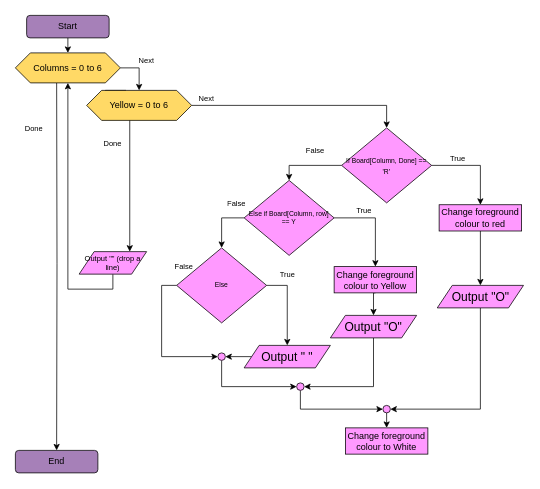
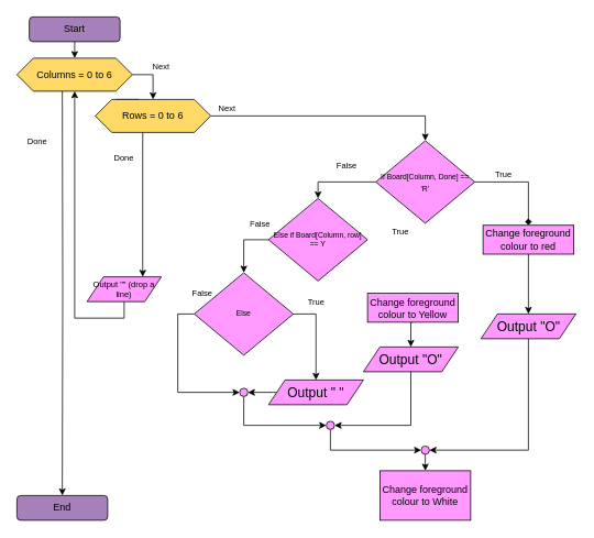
- <mxCell id="9" value="Yellow = 0 to 6" style="shape=hexagon;perimeter=hexagonPerimeter2;whiteSpace=wrap;html=1;fixedSize=1;fillColor=#FFD966;" parent="1" vertex="1"><mxGeometry x="115" y="120" width="140" height="40" as="geometry" /></mxCell>
+ <mxCell id="9" value="Rows = 0 to 6" style="shape=hexagon;perimeter=hexagonPerimeter2;whiteSpace=wrap;html=1;fixedSize=1;fillColor=#FFD966;" parent="1" vertex="1"><mxGeometry x="115" y="120" width="140" height="40" as="geometry" /></mxCell>
- <mxCell id="11" value="" style="edgeStyle=orthogonalEdgeStyle;rounded=0;orthogonalLoop=1;jettySize=auto;html=1;fontSize=9;startArrow=none;exitX=1;exitY=0.5;exitDx=0;exitDy=0;" parent="1" source="12" target="22" edge="1"><mxGeometry relative="1" as="geometry" /></mxCell>
+ <mxCell id="11" value="" style="edgeStyle=orthogonalEdgeStyle;rounded=0;orthogonalLoop=1;jettySize=auto;html=1;fontSize=9;startArrow=none;exitX=1;exitY=0.5;exitDx=0;exitDy=0;endArrow=diamond;" parent="1" source="12" target="22" edge="1"><mxGeometry relative="1" as="geometry" /></mxCell>
- <mxCell id="16" style="edgeStyle=orthogonalEdgeStyle;rounded=0;orthogonalLoop=1;jettySize=auto;html=1;exitX=1;exitY=0.5;exitDx=0;exitDy=0;entryX=0.5;entryY=0;entryDx=0;entryDy=0;fontSize=12;startArrow=none;" parent="1" source="17" target="24" edge="1"><mxGeometry relative="1" as="geometry" /></mxCell>
- <mxCell id="35" value="Change foreground colour to White" style="whiteSpace=wrap;html=1;fillColor=#FF99FF;" parent="1" vertex="1"><mxGeometry x="460" y="570" width="110" height="35" as="geometry" /></mxCell>
+ <mxCell id="35" value="Change foreground colour to White" style="whiteSpace=wrap;html=1;fillColor=#FF99FF;" parent="1" vertex="1"><mxGeometry x="460" y="570" width="110" height="60" as="geometry" /></mxCell>
